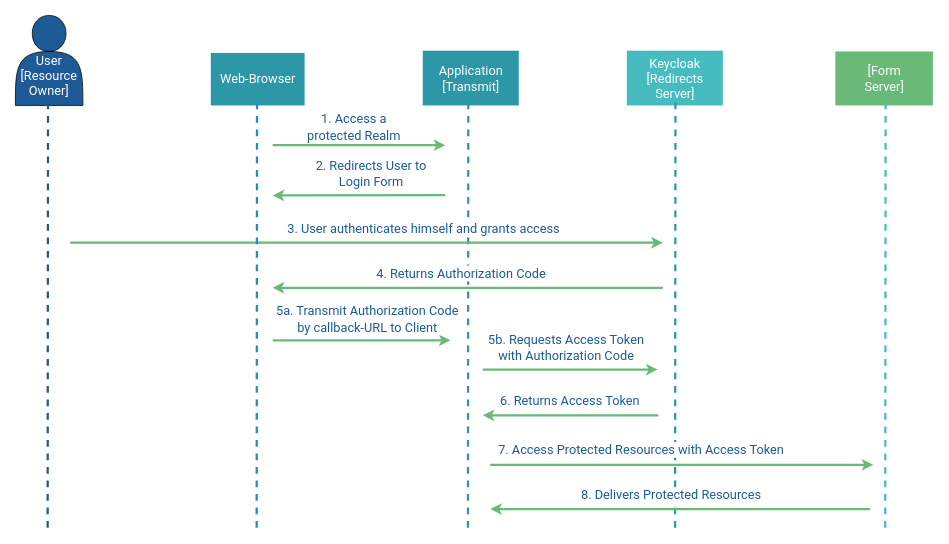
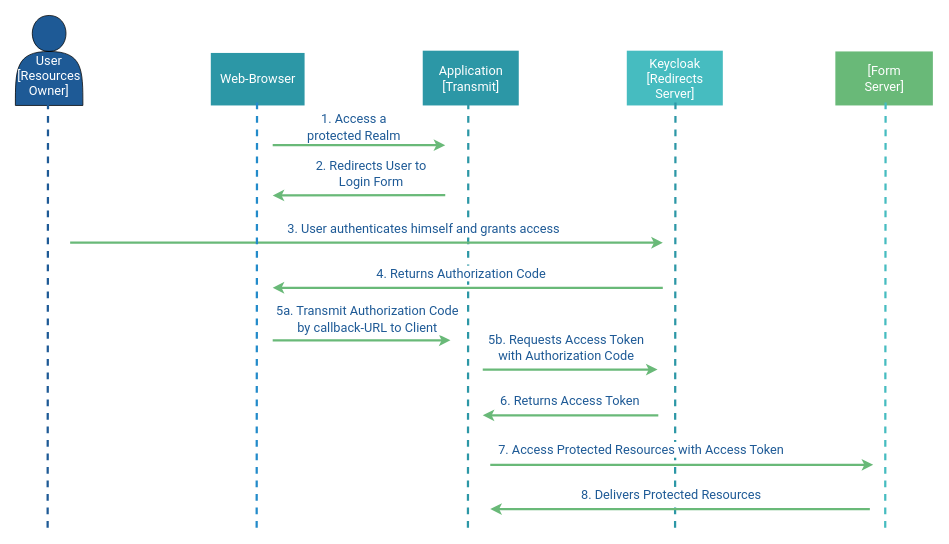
- <mxCell id="6" value="&lt;br&gt;&lt;br&gt;User&lt;br&gt;[Resource Owner]" style="shape=actor;whiteSpace=wrap;html=1;fillColor=#1E5A96;fontFamily=Roboto;fontSize=17;fontColor=#FFFFFF;" parent="1" vertex="1"><mxGeometry width="90" height="120" as="geometry" x="20" y="20" /></mxCell>
+ <mxCell id="6" value="&lt;br&gt;&lt;br&gt;User&lt;br&gt;[Resources Owner]" style="shape=actor;whiteSpace=wrap;html=1;fillColor=#1E5A96;fontFamily=Roboto;fontSize=17;fontColor=#FFFFFF;" parent="1" vertex="1"><mxGeometry width="90" height="120" as="geometry" x="20" y="20" /></mxCell>
